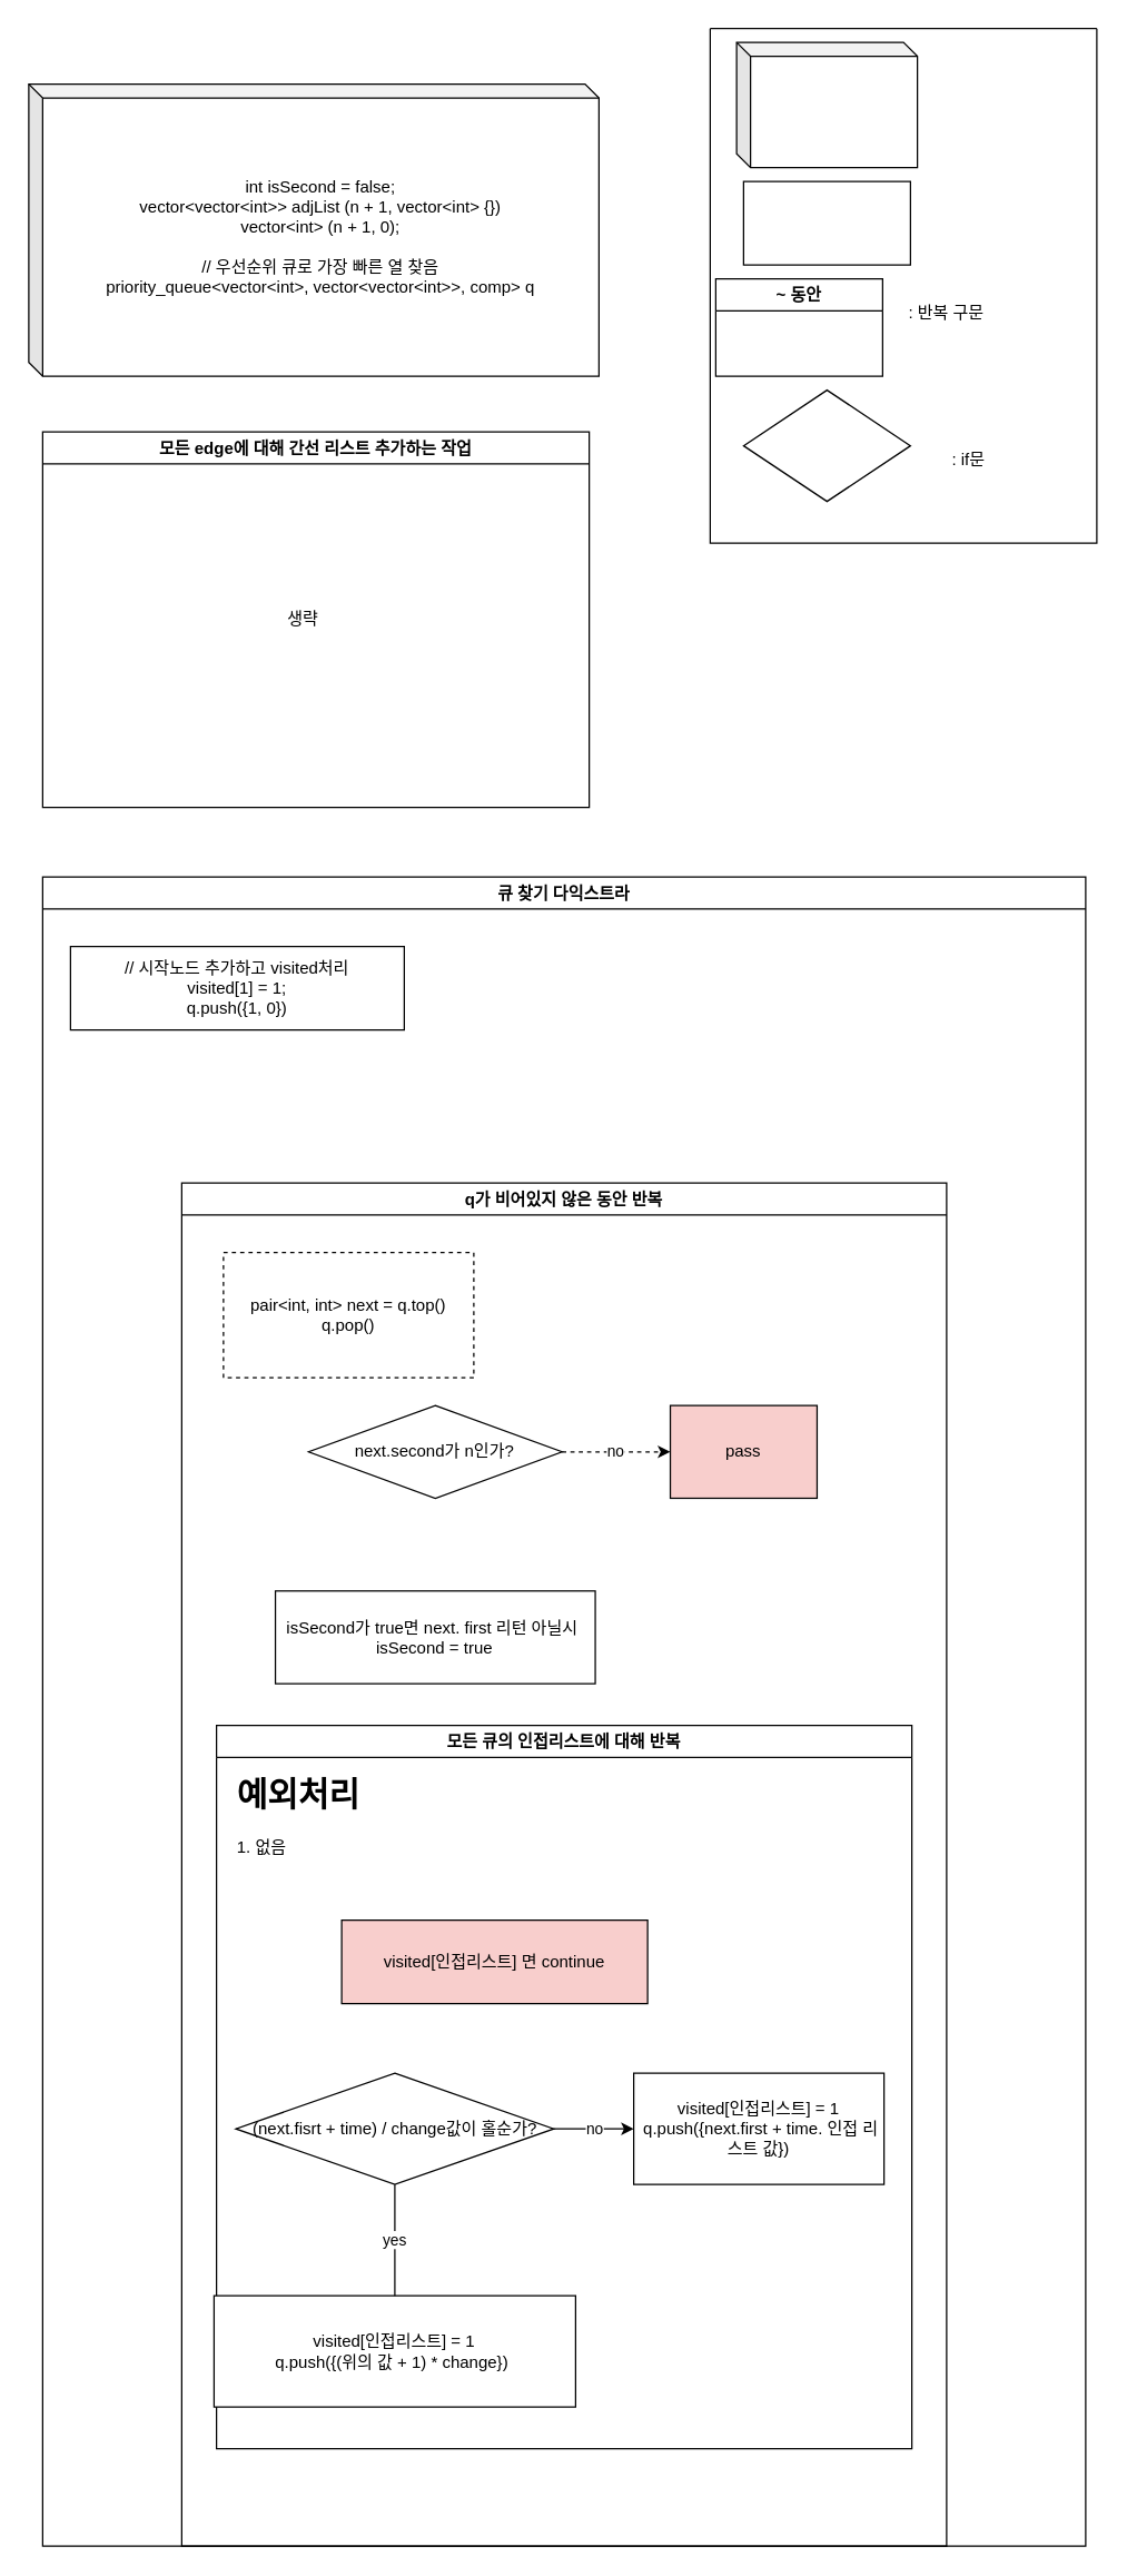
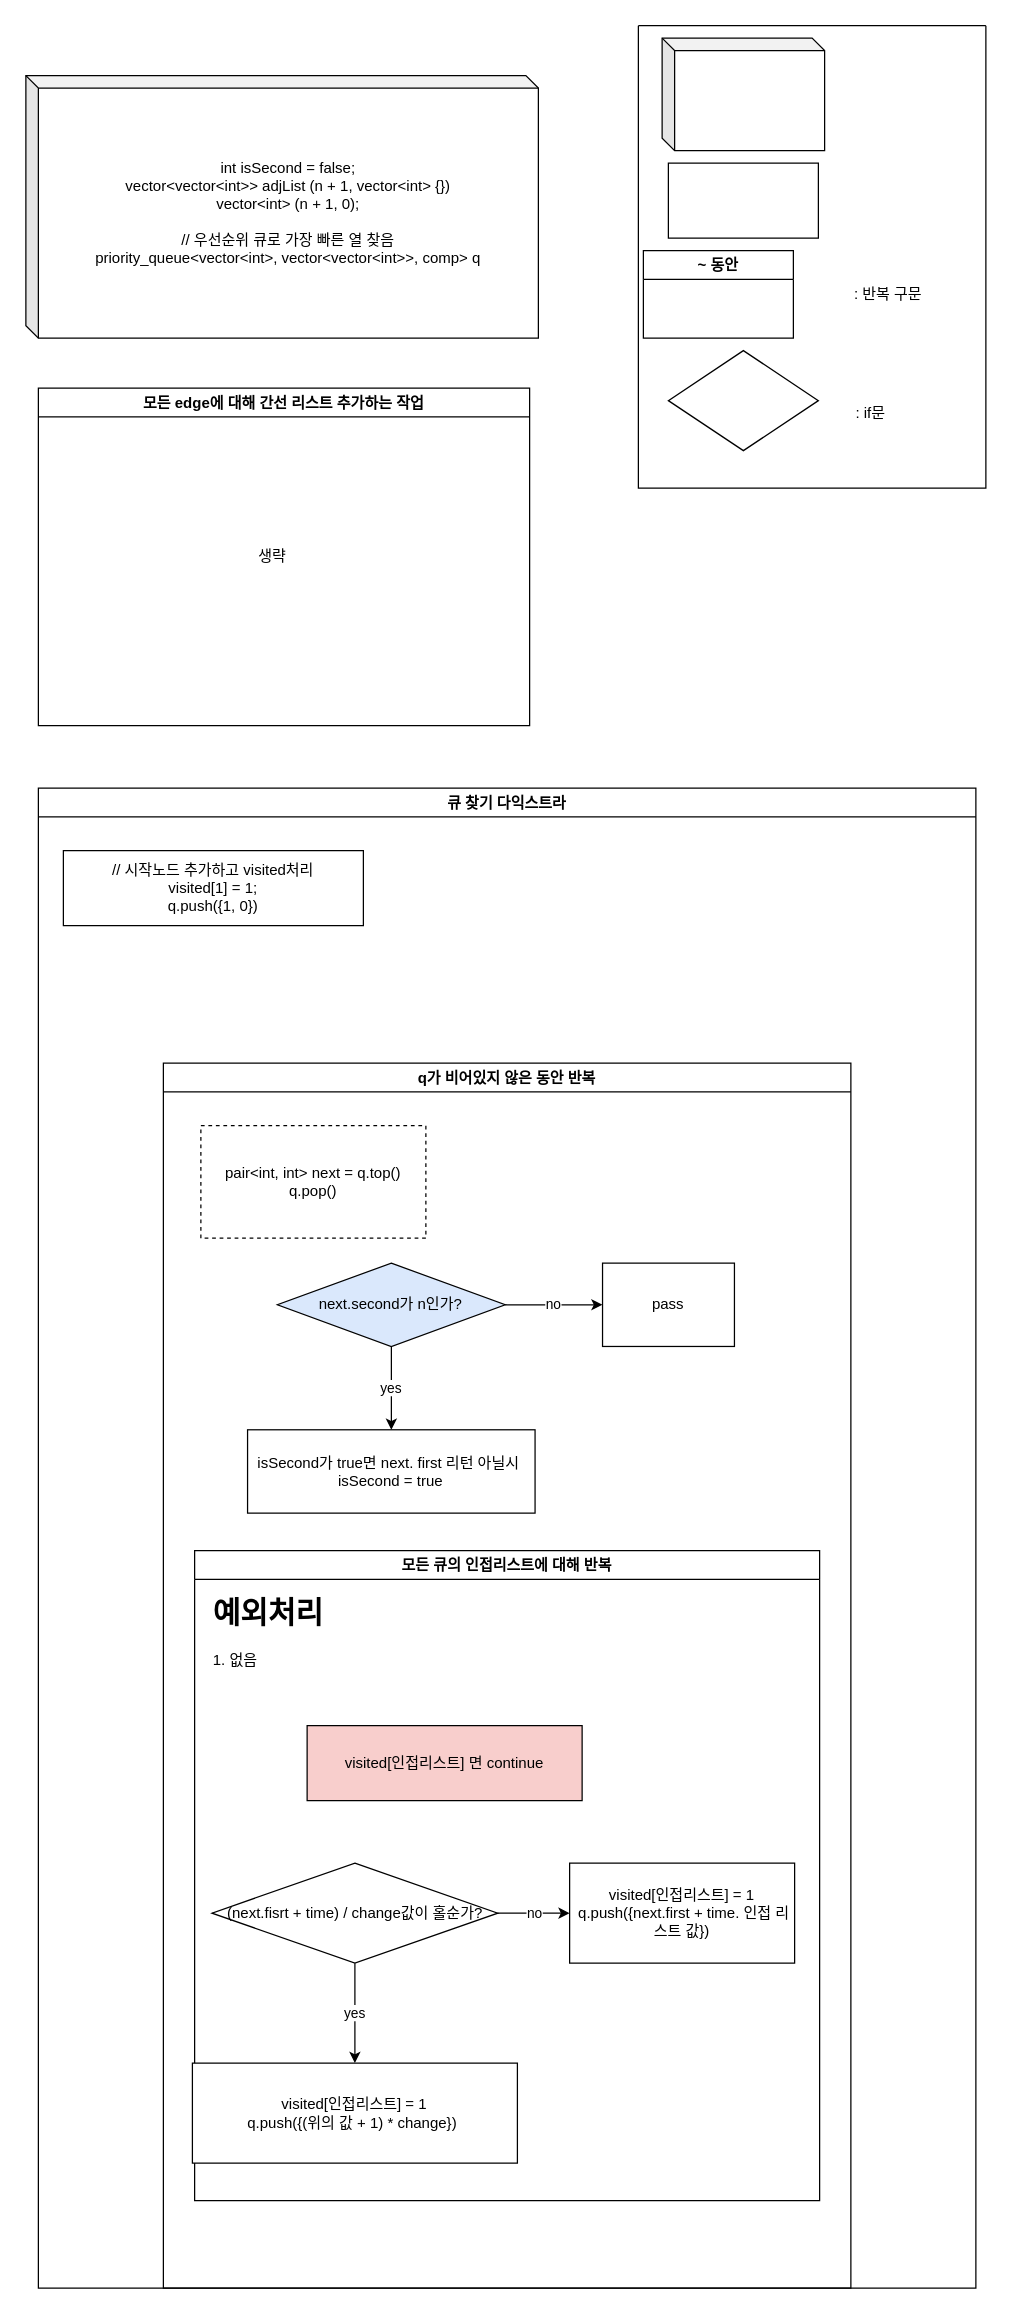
- <mxCell id="5" value=": 반복 구문" style="text;html=1;align=center;verticalAlign=middle;whiteSpace=wrap;rounded=0;" vertex="1" parent="2"><mxGeometry x="140" y="190" width="60" height="30" as="geometry" /></mxCell>
+ <mxCell id="5" value=": 반복 구문" style="text;html=1;align=center;verticalAlign=middle;whiteSpace=wrap;rounded=0;" vertex="1" parent="2"><mxGeometry x="170" y="200" width="60" height="30" as="geometry" /></mxCell>
- <mxCell id="26" value="next.second가 n인가?" style="rhombus;whiteSpace=wrap;html=1;" vertex="1" parent="25"><mxGeometry x="-28.779" width="182.264" height="66.667" as="geometry" /></mxCell>
+ <mxCell id="26" value="next.second가 n인가?" style="rhombus;whiteSpace=wrap;html=1;fillColor=#dae8fc;" vertex="1" parent="25"><mxGeometry x="-28.779" width="182.264" height="66.667" as="geometry" /></mxCell>
- <mxCell id="30" value="no" style="edgeStyle=orthogonalEdgeStyle;rounded=0;orthogonalLoop=1;jettySize=auto;html=1;dashed=1;" edge="1" parent="25" source="26" target="29"><mxGeometry relative="1" as="geometry" /></mxCell>
+ <mxCell id="30" value="no" style="edgeStyle=orthogonalEdgeStyle;rounded=0;orthogonalLoop=1;jettySize=auto;html=1;" edge="1" parent="25" source="26" target="29"><mxGeometry relative="1" as="geometry" /></mxCell>
- <mxCell id="29" value="pass" style="whiteSpace=wrap;html=1;rounded=0;fillColor=#f8cecc;" vertex="1" parent="25"><mxGeometry x="231.329" width="105.521" height="66.667" as="geometry" /></mxCell>
+ <mxCell id="29" value="pass" style="whiteSpace=wrap;html=1;rounded=0;" vertex="1" parent="25"><mxGeometry x="231.329" width="105.521" height="66.667" as="geometry" /></mxCell>
+ <mxCell id="28" value="yes" style="edgeStyle=orthogonalEdgeStyle;rounded=0;orthogonalLoop=1;jettySize=auto;html=1;" edge="1" parent="25" source="26" target="27"><mxGeometry relative="1" as="geometry" /></mxCell>
- <mxCell id="21" value="yes" style="edgeStyle=orthogonalEdgeStyle;rounded=0;orthogonalLoop=1;jettySize=auto;html=1;endArrow=none;" edge="1" parent="18" source="19" target="20"><mxGeometry relative="1" as="geometry" /></mxCell>
+ <mxCell id="21" value="yes" style="edgeStyle=orthogonalEdgeStyle;rounded=0;orthogonalLoop=1;jettySize=auto;html=1;" edge="1" parent="18" source="19" target="20"><mxGeometry relative="1" as="geometry" /></mxCell>
